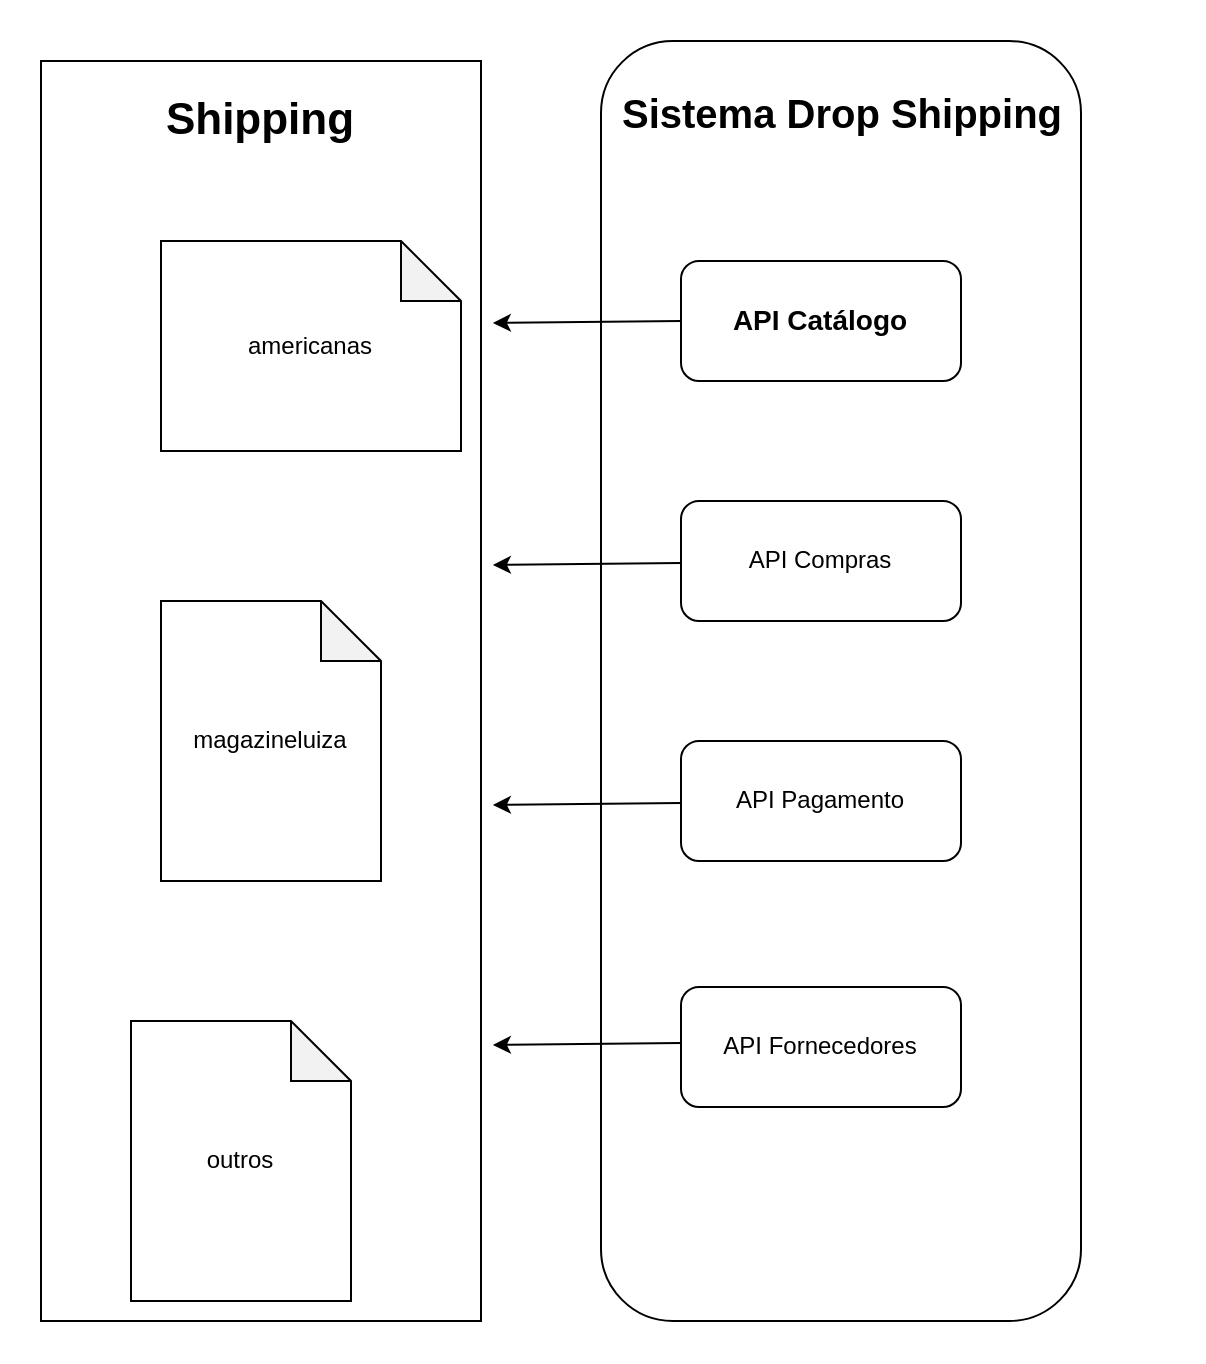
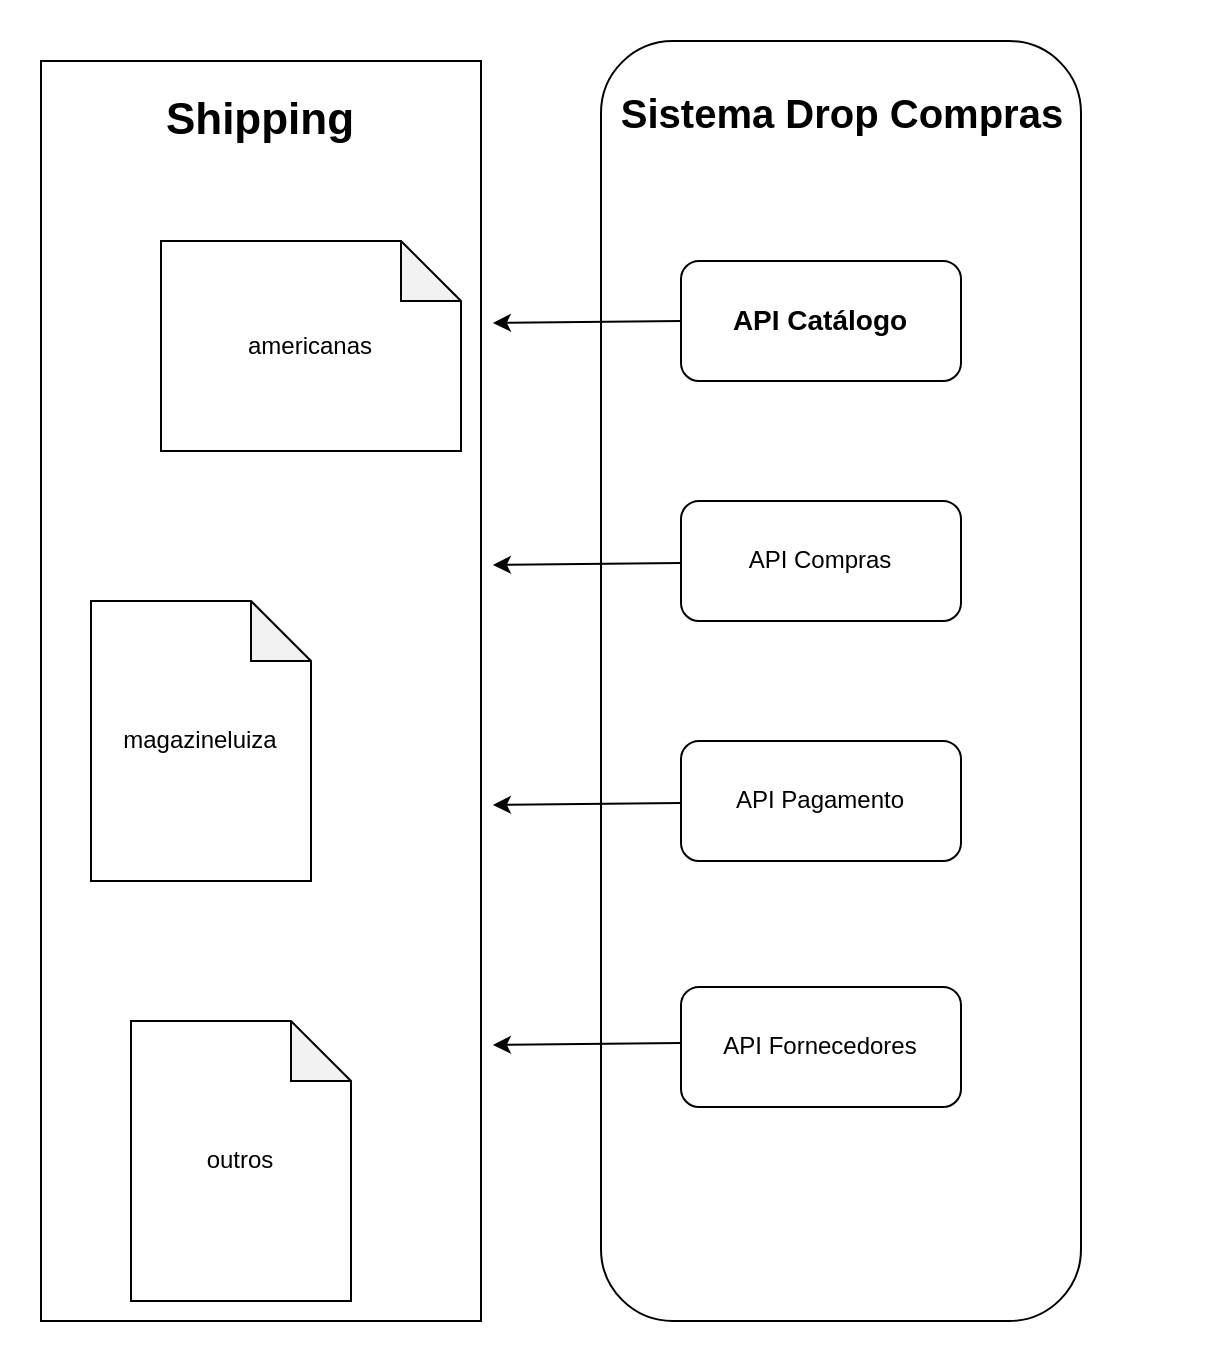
- <mxCell id="17" value="Sistema Drop Shipping&lt;br style=&quot;font-size: 20px;&quot;&gt;" style="text;html=1;strokeColor=none;fillColor=none;align=center;verticalAlign=middle;whiteSpace=wrap;rounded=0;fontSize=20;fontColor=none;fontStyle=1" parent="1" vertex="1"><mxGeometry x="261" y="46" width="320" height="20" as="geometry" /></mxCell>
+ <mxCell id="17" value="Sistema Drop Compras&lt;br style=&quot;font-size: 20px;&quot;&gt;" style="text;html=1;strokeColor=none;fillColor=none;align=center;verticalAlign=middle;whiteSpace=wrap;rounded=0;fontSize=20;fontColor=none;fontStyle=1" parent="1" vertex="1"><mxGeometry x="261" y="46" width="320" height="20" as="geometry" /></mxCell>
- <mxCell id="7" value="magazineluiza" style="shape=note;whiteSpace=wrap;html=1;backgroundOutline=1;darkOpacity=0.05;" parent="1" vertex="1"><mxGeometry x="80" y="300" width="110" height="140" as="geometry" /></mxCell>
+ <mxCell id="7" value="magazineluiza" style="shape=note;whiteSpace=wrap;html=1;backgroundOutline=1;darkOpacity=0.05;" parent="1" vertex="1"><mxGeometry x="45" y="300" width="110" height="140" as="geometry" /></mxCell>
